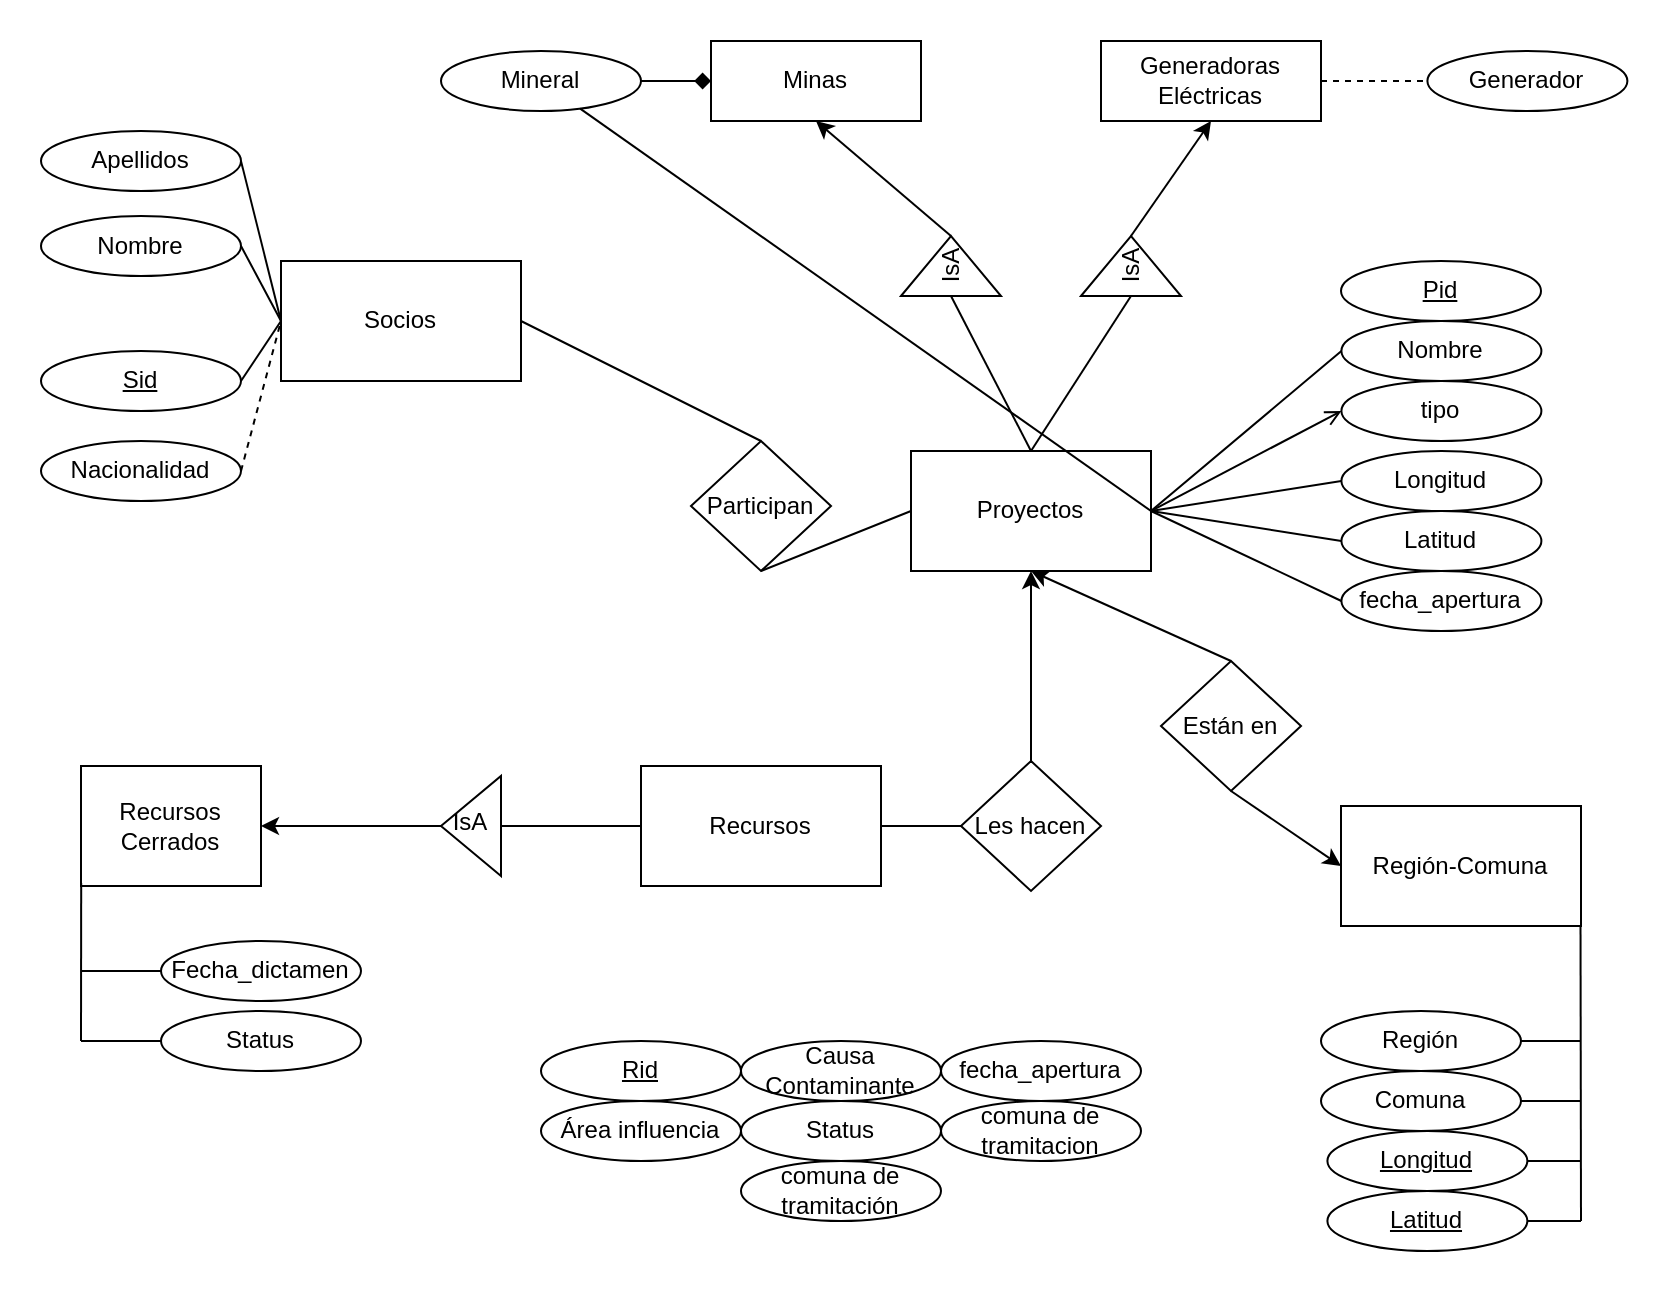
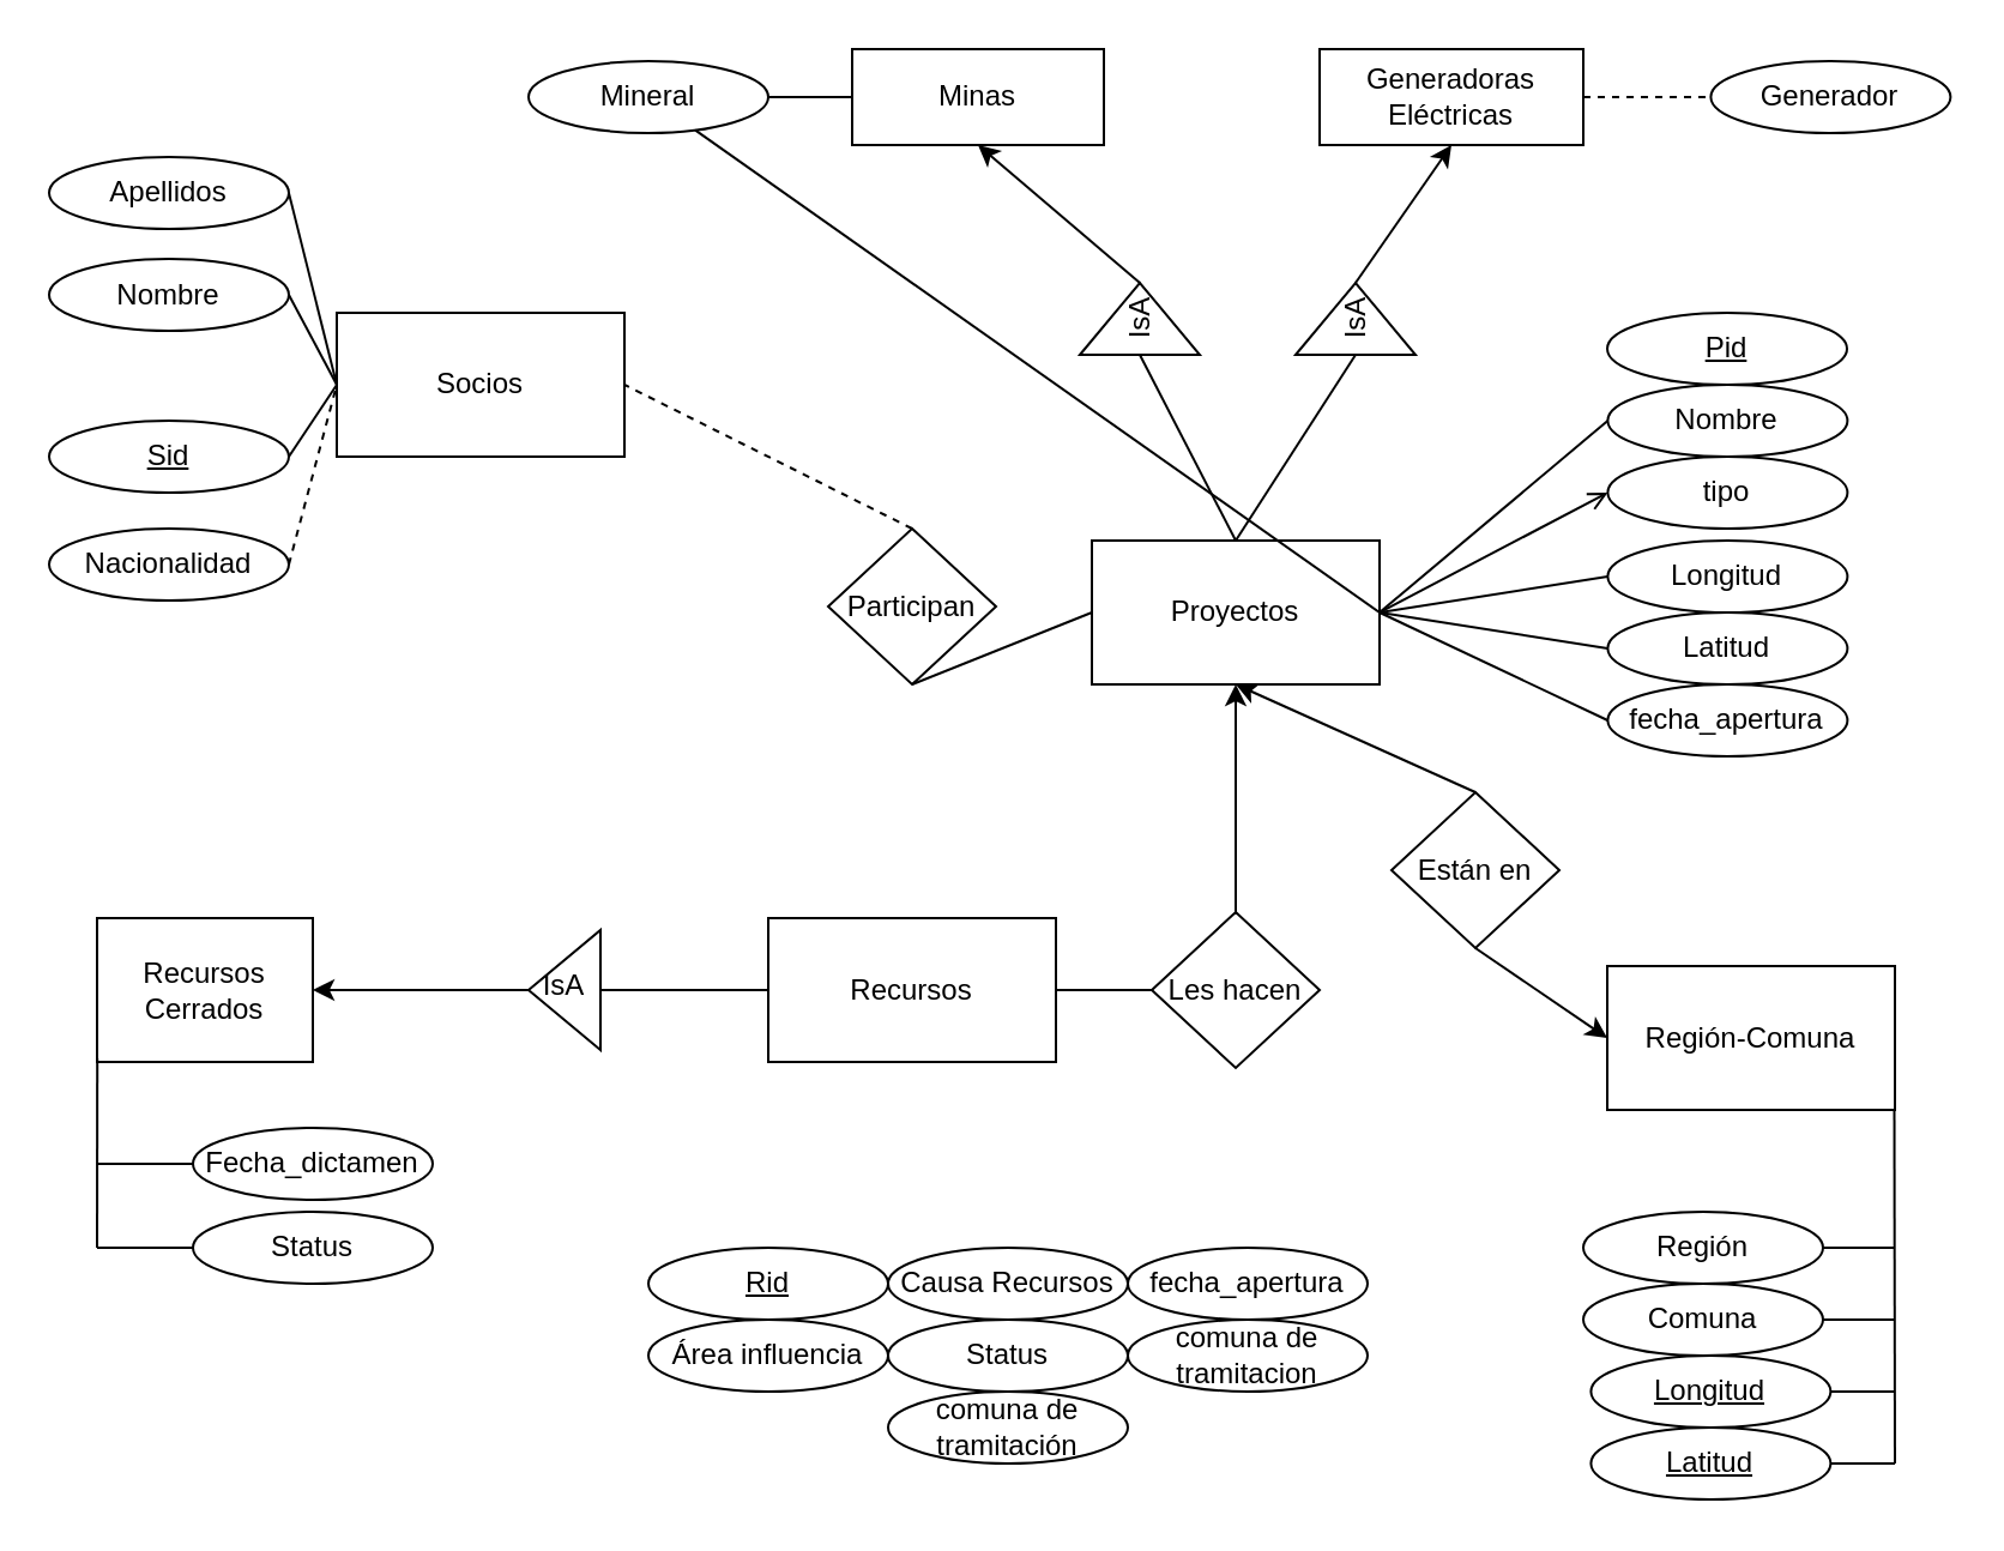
- <mxCell id="47" value="" style="endArrow=diamond;html=1;entryX=0;entryY=0.5;entryDx=0;entryDy=0;exitX=1;exitY=0.5;exitDx=0;exitDy=0;" edge="1" parent="1" source="13" target="11"><mxGeometry width="50" height="50" relative="1" as="geometry"><mxPoint x="310" y="110" as="sourcePoint" /><mxPoint x="360" y="60" as="targetPoint" /></mxGeometry></mxCell>
+ <mxCell id="47" value="" style="endArrow=none;html=1;entryX=0;entryY=0.5;entryDx=0;entryDy=0;exitX=1;exitY=0.5;exitDx=0;exitDy=0;" edge="1" parent="1" source="13" target="11"><mxGeometry width="50" height="50" relative="1" as="geometry"><mxPoint x="310" y="110" as="sourcePoint" /><mxPoint x="360" y="60" as="targetPoint" /></mxGeometry></mxCell>
- <mxCell id="39" value="" style="endArrow=none;html=1;entryX=1;entryY=0.5;entryDx=0;entryDy=0;exitX=0.5;exitY=0;exitDx=0;exitDy=0;" edge="1" parent="1" source="7" target="2"><mxGeometry width="50" height="50" relative="1" as="geometry"><mxPoint x="260" y="310" as="sourcePoint" /><mxPoint x="310" y="260" as="targetPoint" /></mxGeometry></mxCell>
+ <mxCell id="39" value="" style="endArrow=none;html=1;entryX=1;entryY=0.5;entryDx=0;entryDy=0;exitX=0.5;exitY=0;exitDx=0;exitDy=0;dashed=1;" edge="1" parent="1" source="7" target="2"><mxGeometry width="50" height="50" relative="1" as="geometry"><mxPoint x="260" y="310" as="sourcePoint" /><mxPoint x="310" y="260" as="targetPoint" /></mxGeometry></mxCell>
- <mxCell id="27" value="Causa Contaminante" style="ellipse;whiteSpace=wrap;html=1;" vertex="1" parent="1"><mxGeometry x="370" y="520" width="100" height="30" as="geometry" /></mxCell>
+ <mxCell id="27" value="Causa Recursos" style="ellipse;whiteSpace=wrap;html=1;" vertex="1" parent="1"><mxGeometry x="370" y="520" width="100" height="30" as="geometry" /></mxCell>
